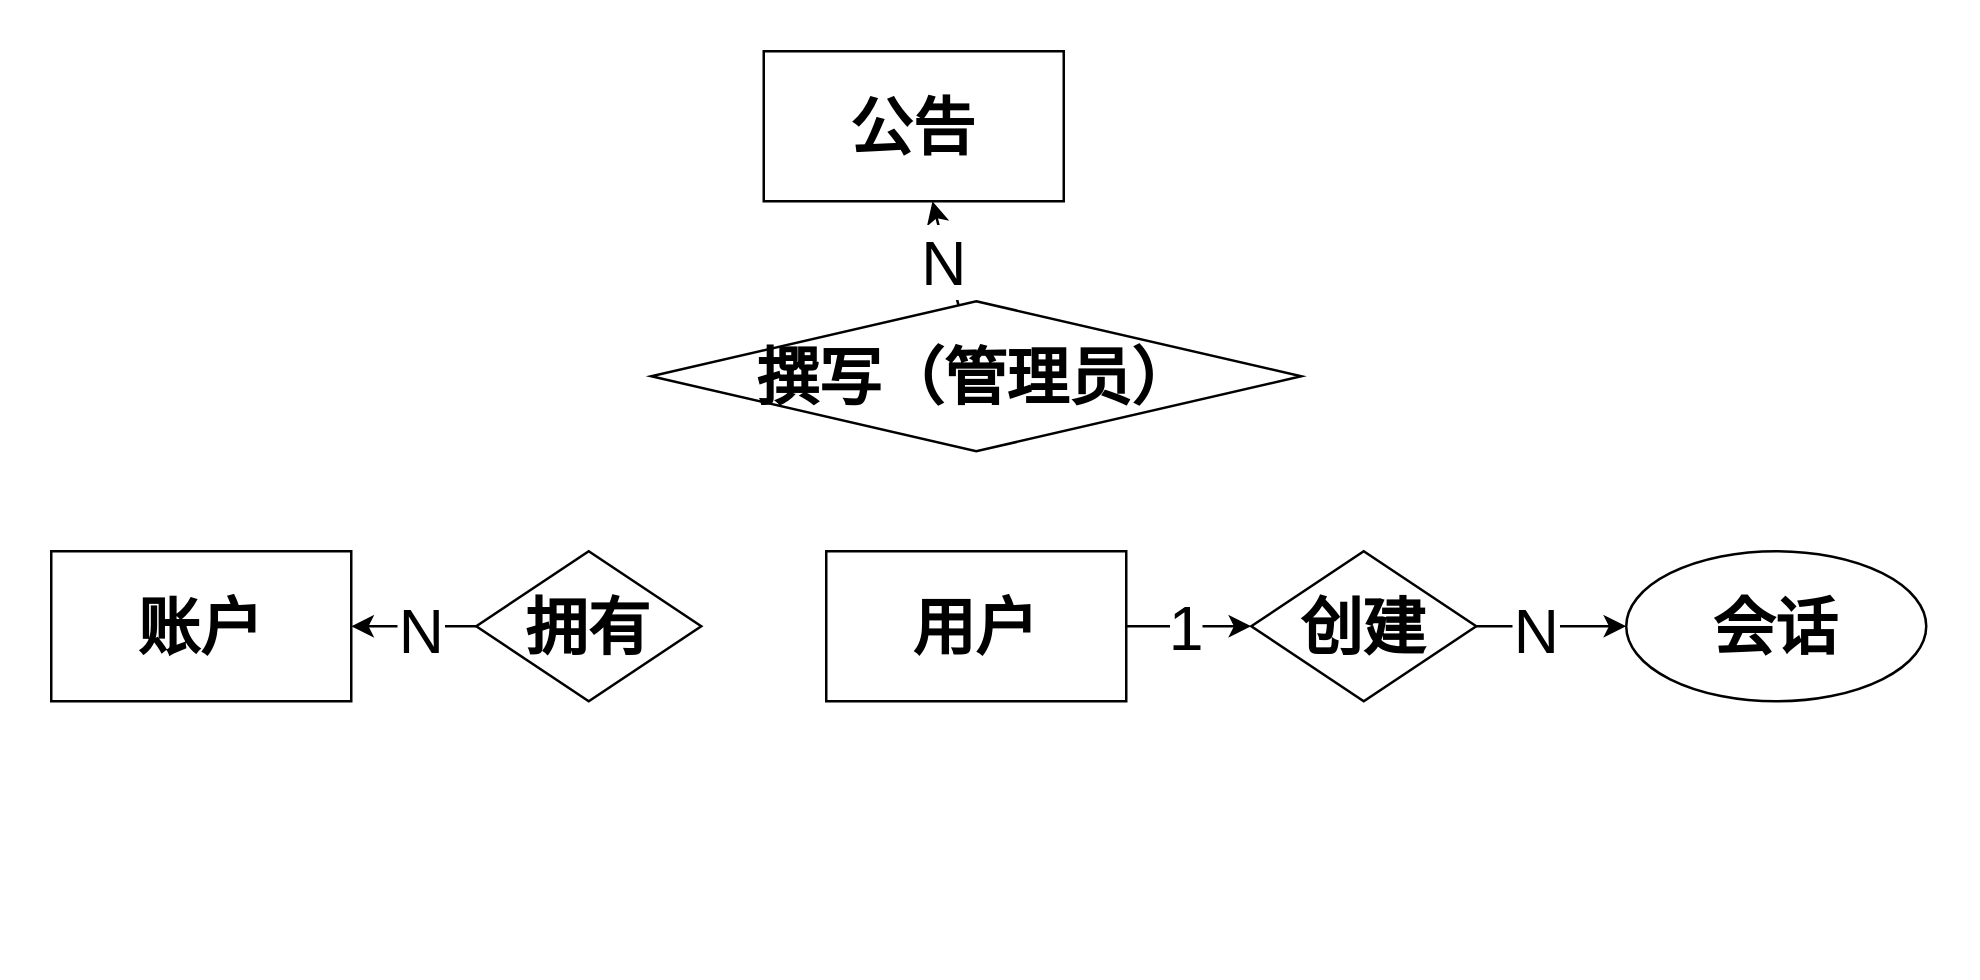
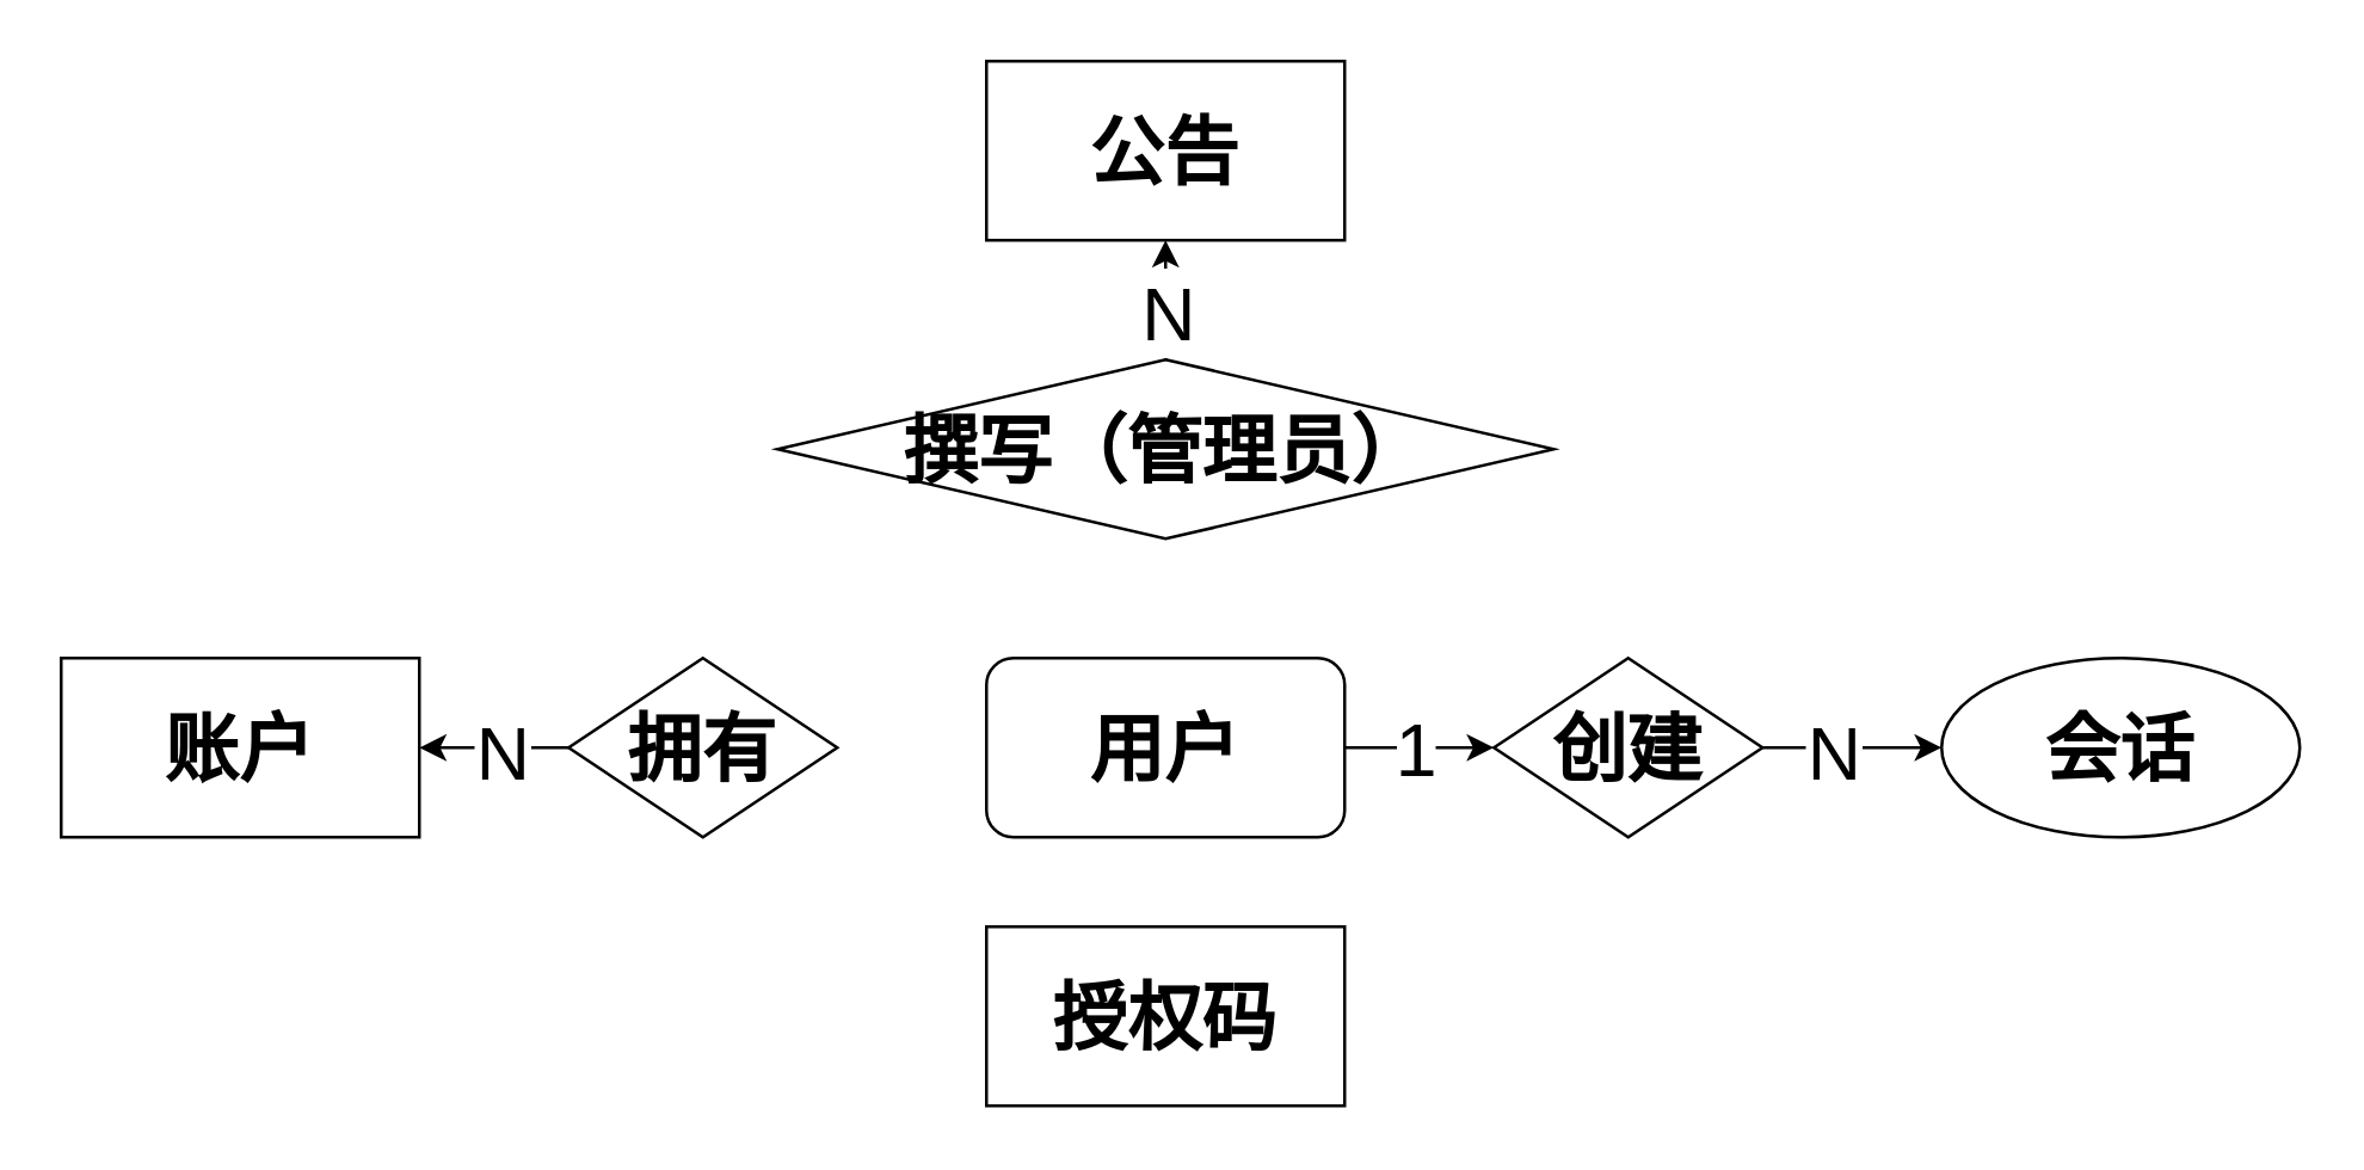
- <mxCell id="7" value="公告" style="rounded=0;whiteSpace=wrap;html=1;fontSize=25;fontStyle=1" vertex="1" parent="1"><mxGeometry x="305" y="20" width="120" height="60" as="geometry" /></mxCell>
+ <mxCell id="7" value="公告" style="rounded=0;whiteSpace=wrap;html=1;fontSize=25;fontStyle=1" vertex="1" parent="1"><mxGeometry x="330" y="20" width="120" height="60" as="geometry" /></mxCell>
- <mxCell id="4" value="用户" style="rounded=0;whiteSpace=wrap;html=1;fontSize=25;fontStyle=1" vertex="1" parent="1"><mxGeometry x="330" y="220" width="120" height="60" as="geometry" /></mxCell>
+ <mxCell id="4" value="用户" style="whiteSpace=wrap;html=1;fontSize=25;fontStyle=1;rounded=1;" vertex="1" parent="1"><mxGeometry x="330" y="220" width="120" height="60" as="geometry" /></mxCell>
+ <mxCell id="6" value="授权码" style="rounded=0;whiteSpace=wrap;html=1;fontSize=25;fontStyle=1" vertex="1" parent="1"><mxGeometry x="330" y="310" width="120" height="60" as="geometry" /></mxCell>
